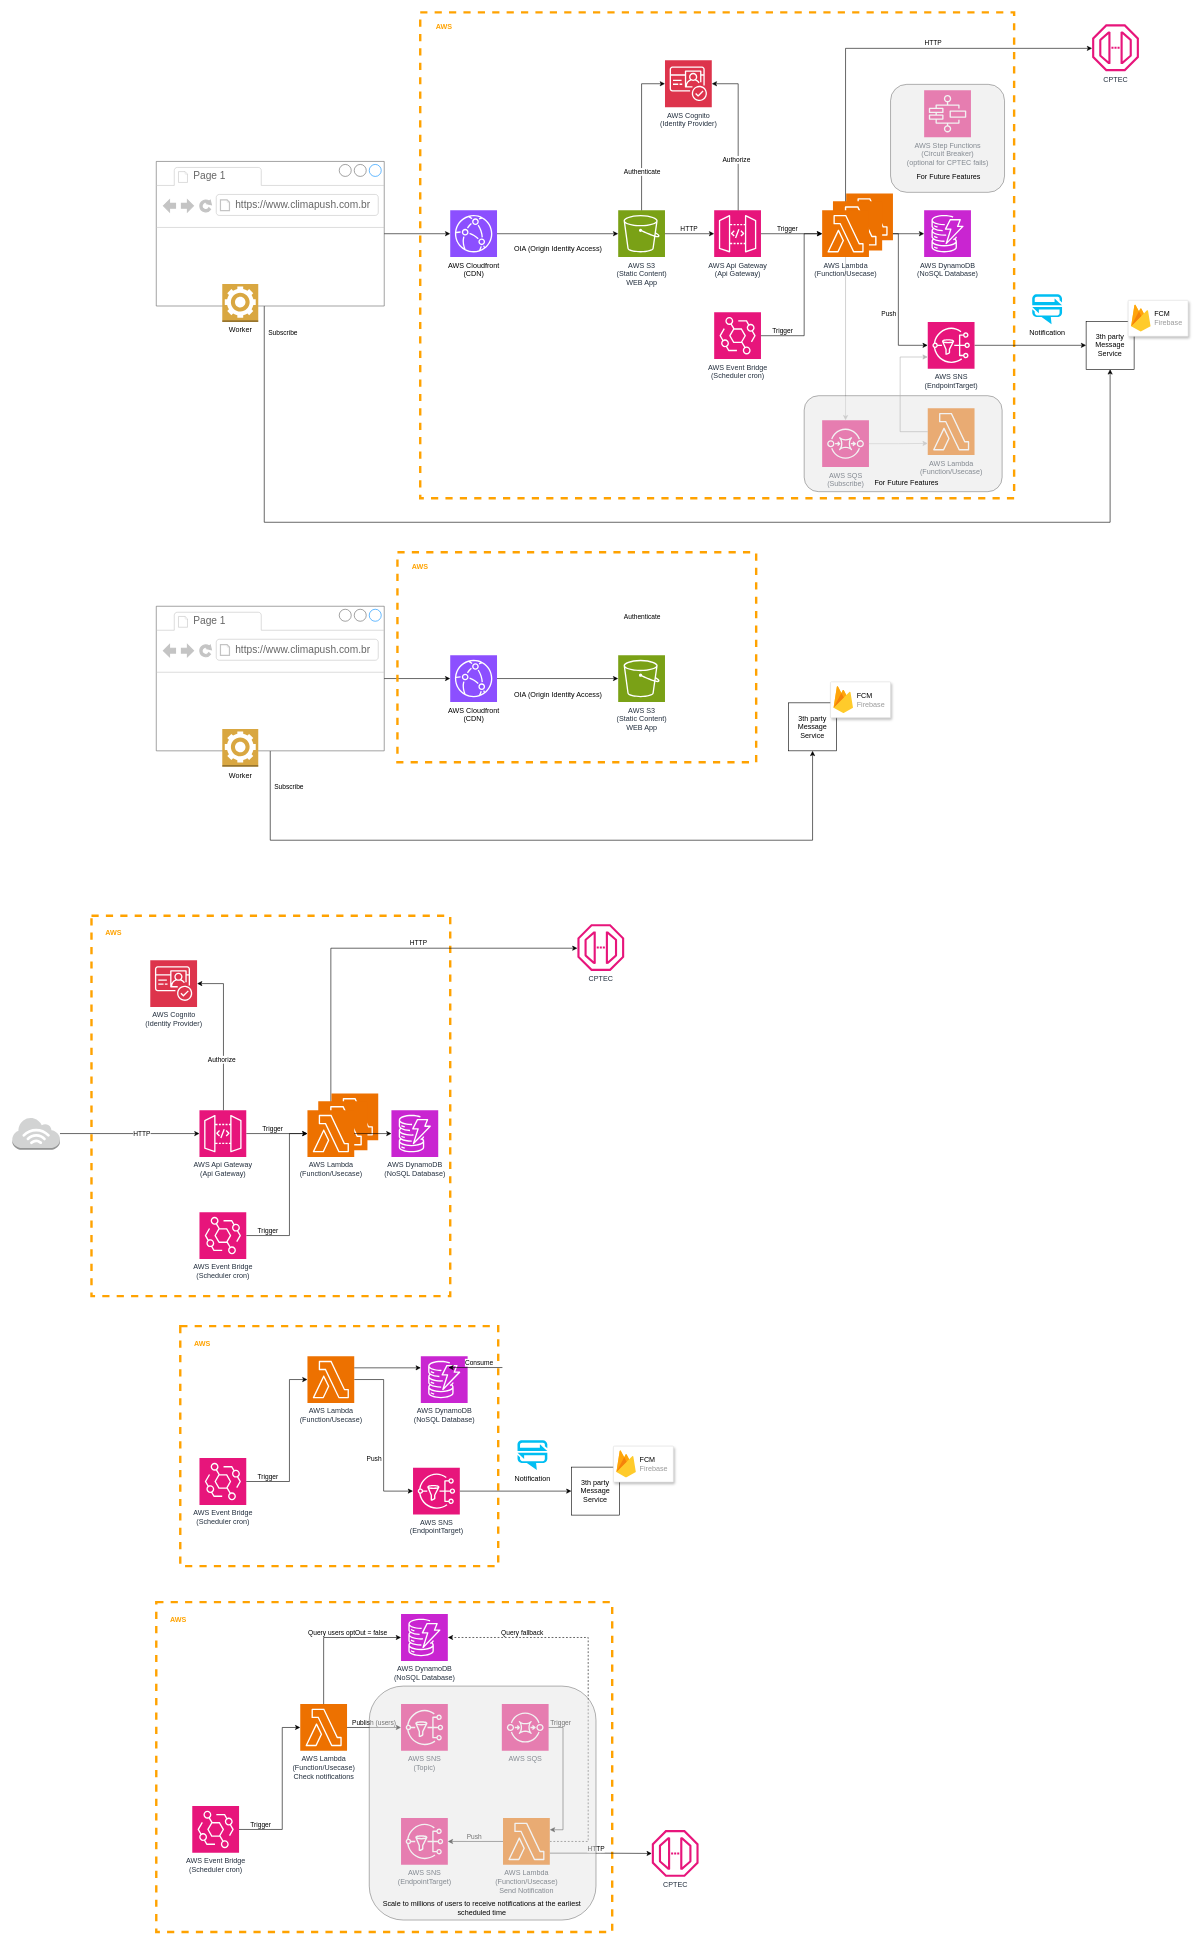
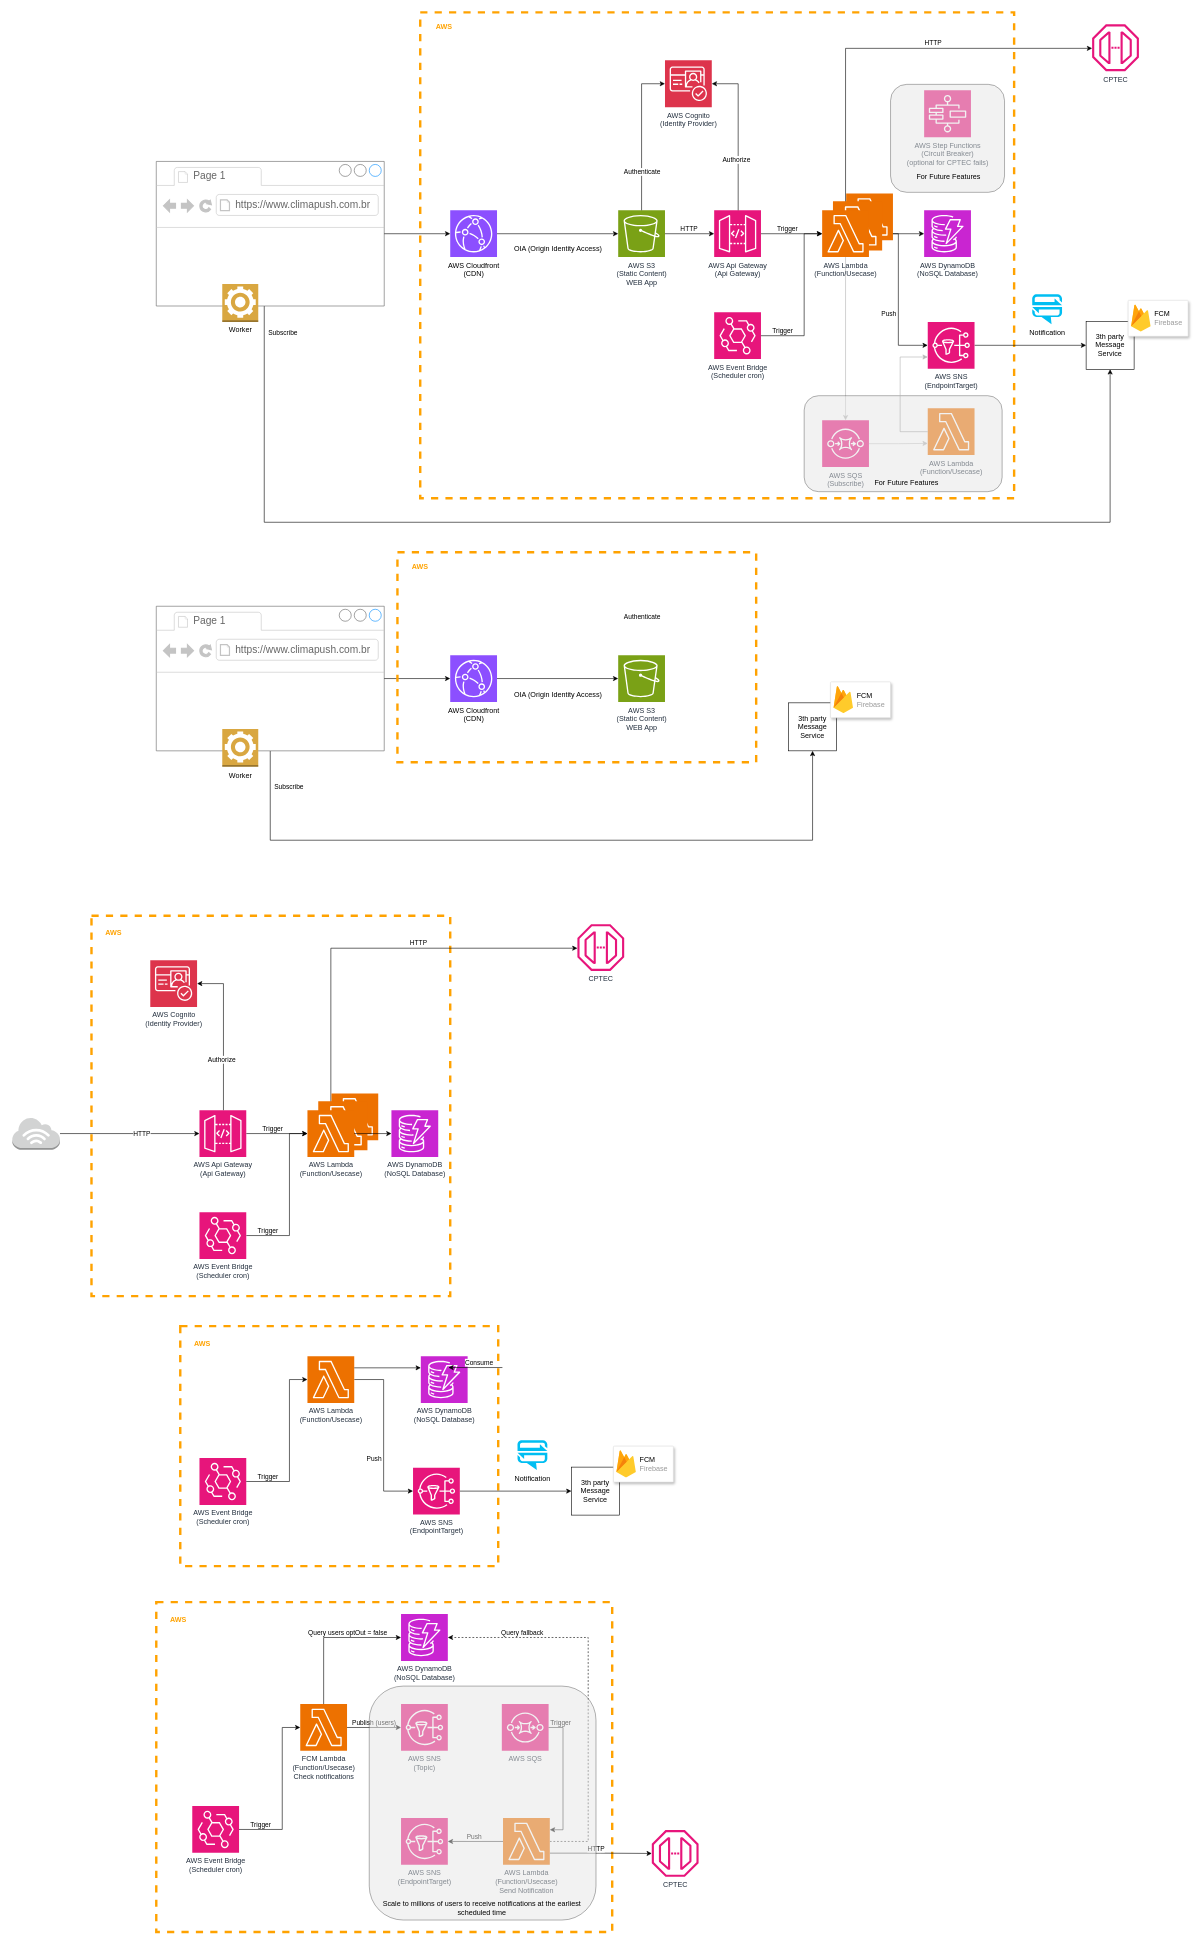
- <mxCell id="110" value="AWS Lambda&lt;br&gt;(Function/Usecase)&lt;br&gt;Check notifications" style="sketch=0;points=[[0,0,0],[0.25,0,0],[0.5,0,0],[0.75,0,0],[1,0,0],[0,1,0],[0.25,1,0],[0.5,1,0],[0.75,1,0],[1,1,0],[0,0.25,0],[0,0.5,0],[0,0.75,0],[1,0.25,0],[1,0.5,0],[1,0.75,0]];outlineConnect=0;fontColor=#232F3E;fillColor=#ED7100;strokeColor=#ffffff;dashed=0;verticalLabelPosition=bottom;verticalAlign=top;align=center;html=1;fontSize=12;fontStyle=0;aspect=fixed;shape=mxgraph.aws4.resourceIcon;resIcon=mxgraph.aws4.lambda;" vertex="1" parent="1"><mxGeometry x="500" y="2840" width="78" height="78" as="geometry" /></mxCell>
+ <mxCell id="110" value="FCM Lambda&lt;br&gt;(Function/Usecase)&lt;br&gt;Check notifications" style="sketch=0;points=[[0,0,0],[0.25,0,0],[0.5,0,0],[0.75,0,0],[1,0,0],[0,1,0],[0.25,1,0],[0.5,1,0],[0.75,1,0],[1,1,0],[0,0.25,0],[0,0.5,0],[0,0.75,0],[1,0.25,0],[1,0.5,0],[1,0.75,0]];outlineConnect=0;fontColor=#232F3E;fillColor=#ED7100;strokeColor=#ffffff;dashed=0;verticalLabelPosition=bottom;verticalAlign=top;align=center;html=1;fontSize=12;fontStyle=0;aspect=fixed;shape=mxgraph.aws4.resourceIcon;resIcon=mxgraph.aws4.lambda;" vertex="1" parent="1"><mxGeometry x="500" y="2840" width="78" height="78" as="geometry" /></mxCell>
